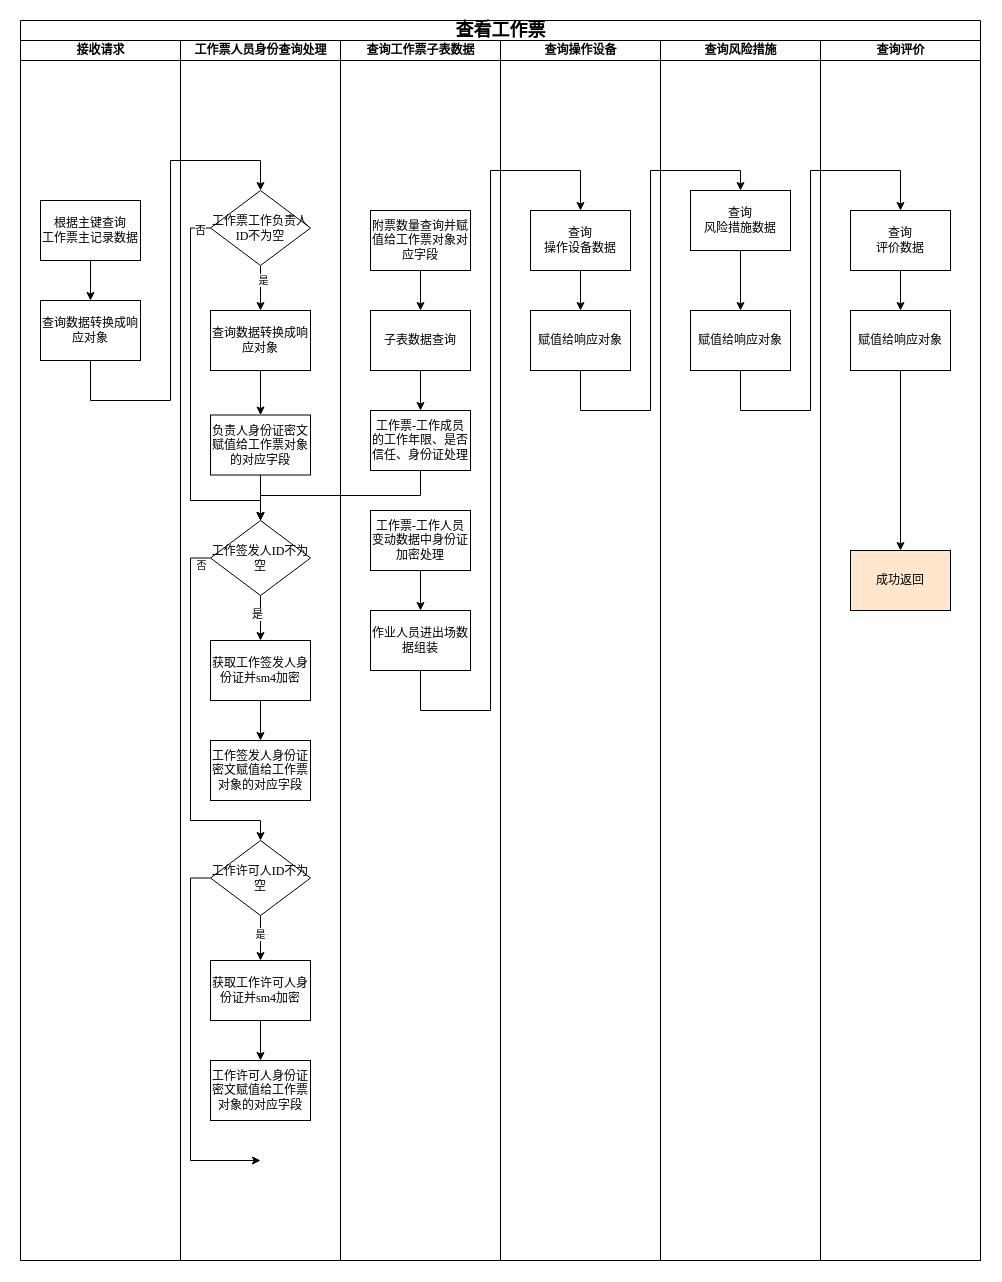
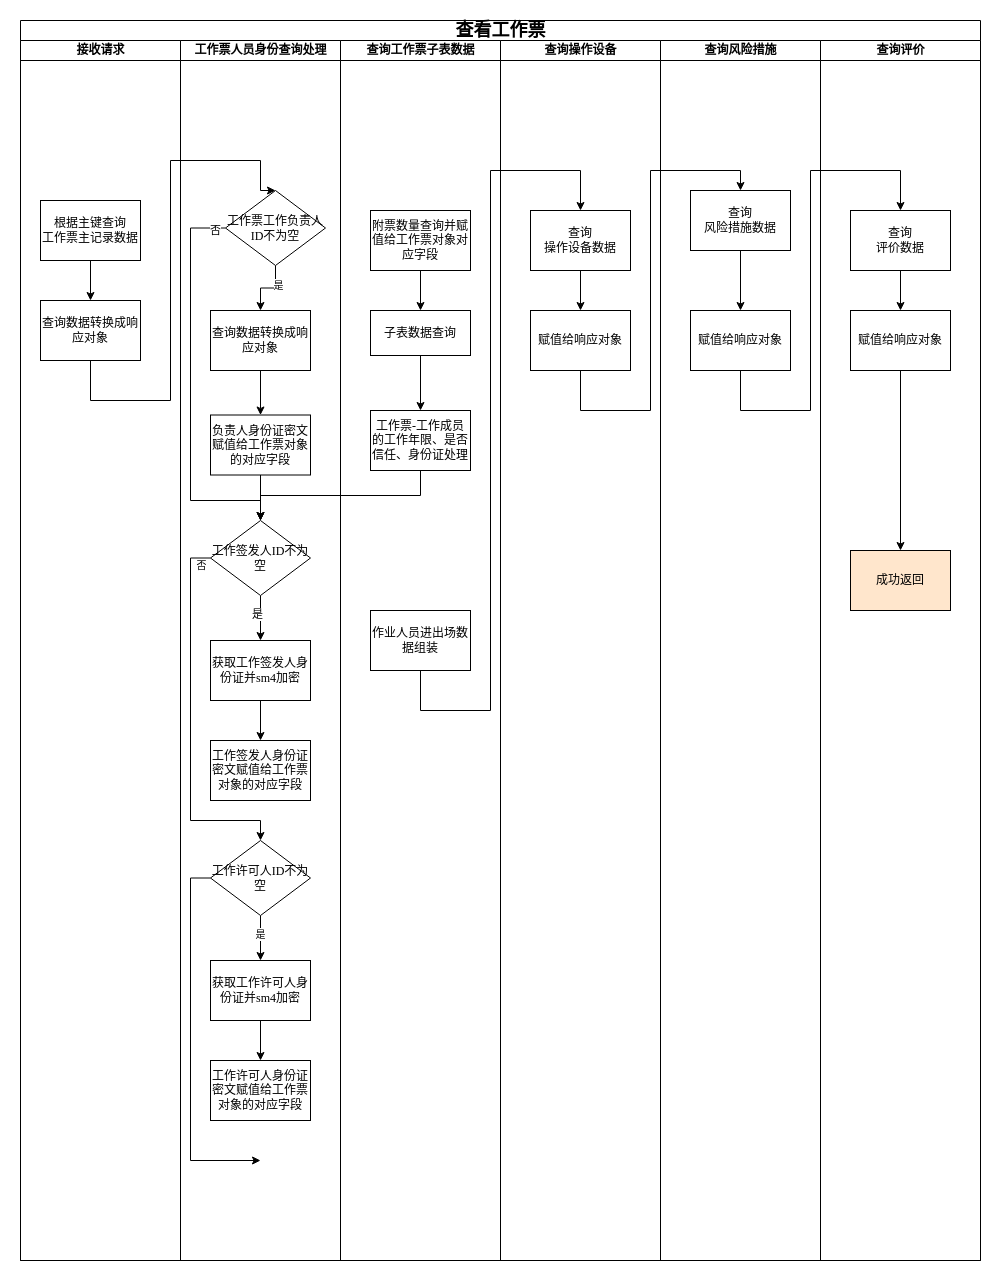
- <mxCell id="12" value="&lt;span style=&quot;font-size: 12px;&quot;&gt;工作票工作负责人ID不为空&lt;/span&gt;" style="rhombus;whiteSpace=wrap;html=1;rounded=0;shadow=0;labelBackgroundColor=none;strokeWidth=1;fontFamily=Verdana;fontSize=8;align=center;" vertex="1" parent="7"><mxGeometry x="30" y="150" width="100" height="75" as="geometry" /></mxCell>
+ <mxCell id="12" value="&lt;span style=&quot;font-size: 12px;&quot;&gt;工作票工作负责人ID不为空&lt;/span&gt;" style="rhombus;whiteSpace=wrap;html=1;rounded=0;shadow=0;labelBackgroundColor=none;strokeWidth=1;fontFamily=Verdana;fontSize=8;align=center;" vertex="1" parent="7"><mxGeometry x="45" y="150" width="100" height="75" as="geometry" /></mxCell>
- <mxCell id="39" value="&lt;span style=&quot;font-size: 12px;&quot;&gt;子表数据查询&lt;/span&gt;" style="whiteSpace=wrap;html=1;fontSize=8;fontFamily=Verdana;rounded=0;shadow=0;labelBackgroundColor=none;strokeWidth=1;" vertex="1" parent="32"><mxGeometry x="30" y="270" width="100" height="60" as="geometry" /></mxCell>
+ <mxCell id="39" value="&lt;span style=&quot;font-size: 12px;&quot;&gt;子表数据查询&lt;/span&gt;" style="whiteSpace=wrap;html=1;fontSize=8;fontFamily=Verdana;rounded=0;shadow=0;labelBackgroundColor=none;strokeWidth=1;" vertex="1" parent="32"><mxGeometry x="30" y="270" width="100" height="45" as="geometry" /></mxCell>
- <mxCell id="43" value="&lt;span style=&quot;font-size: 12px;&quot;&gt;工作票-工作人员变动数据中身份证加密处理&lt;/span&gt;" style="whiteSpace=wrap;html=1;fontSize=8;fontFamily=Verdana;rounded=0;shadow=0;labelBackgroundColor=none;strokeWidth=1;" vertex="1" parent="32"><mxGeometry x="30" y="470" width="100" height="60" as="geometry" /></mxCell>
- <mxCell id="42" style="edgeStyle=orthogonalEdgeStyle;rounded=0;orthogonalLoop=1;jettySize=auto;html=1;exitX=0.5;exitY=1;exitDx=0;exitDy=0;entryX=0.5;entryY=0;entryDx=0;entryDy=0;" edge="1" parent="32" source="43" target="44"><mxGeometry relative="1" as="geometry" /></mxCell>
